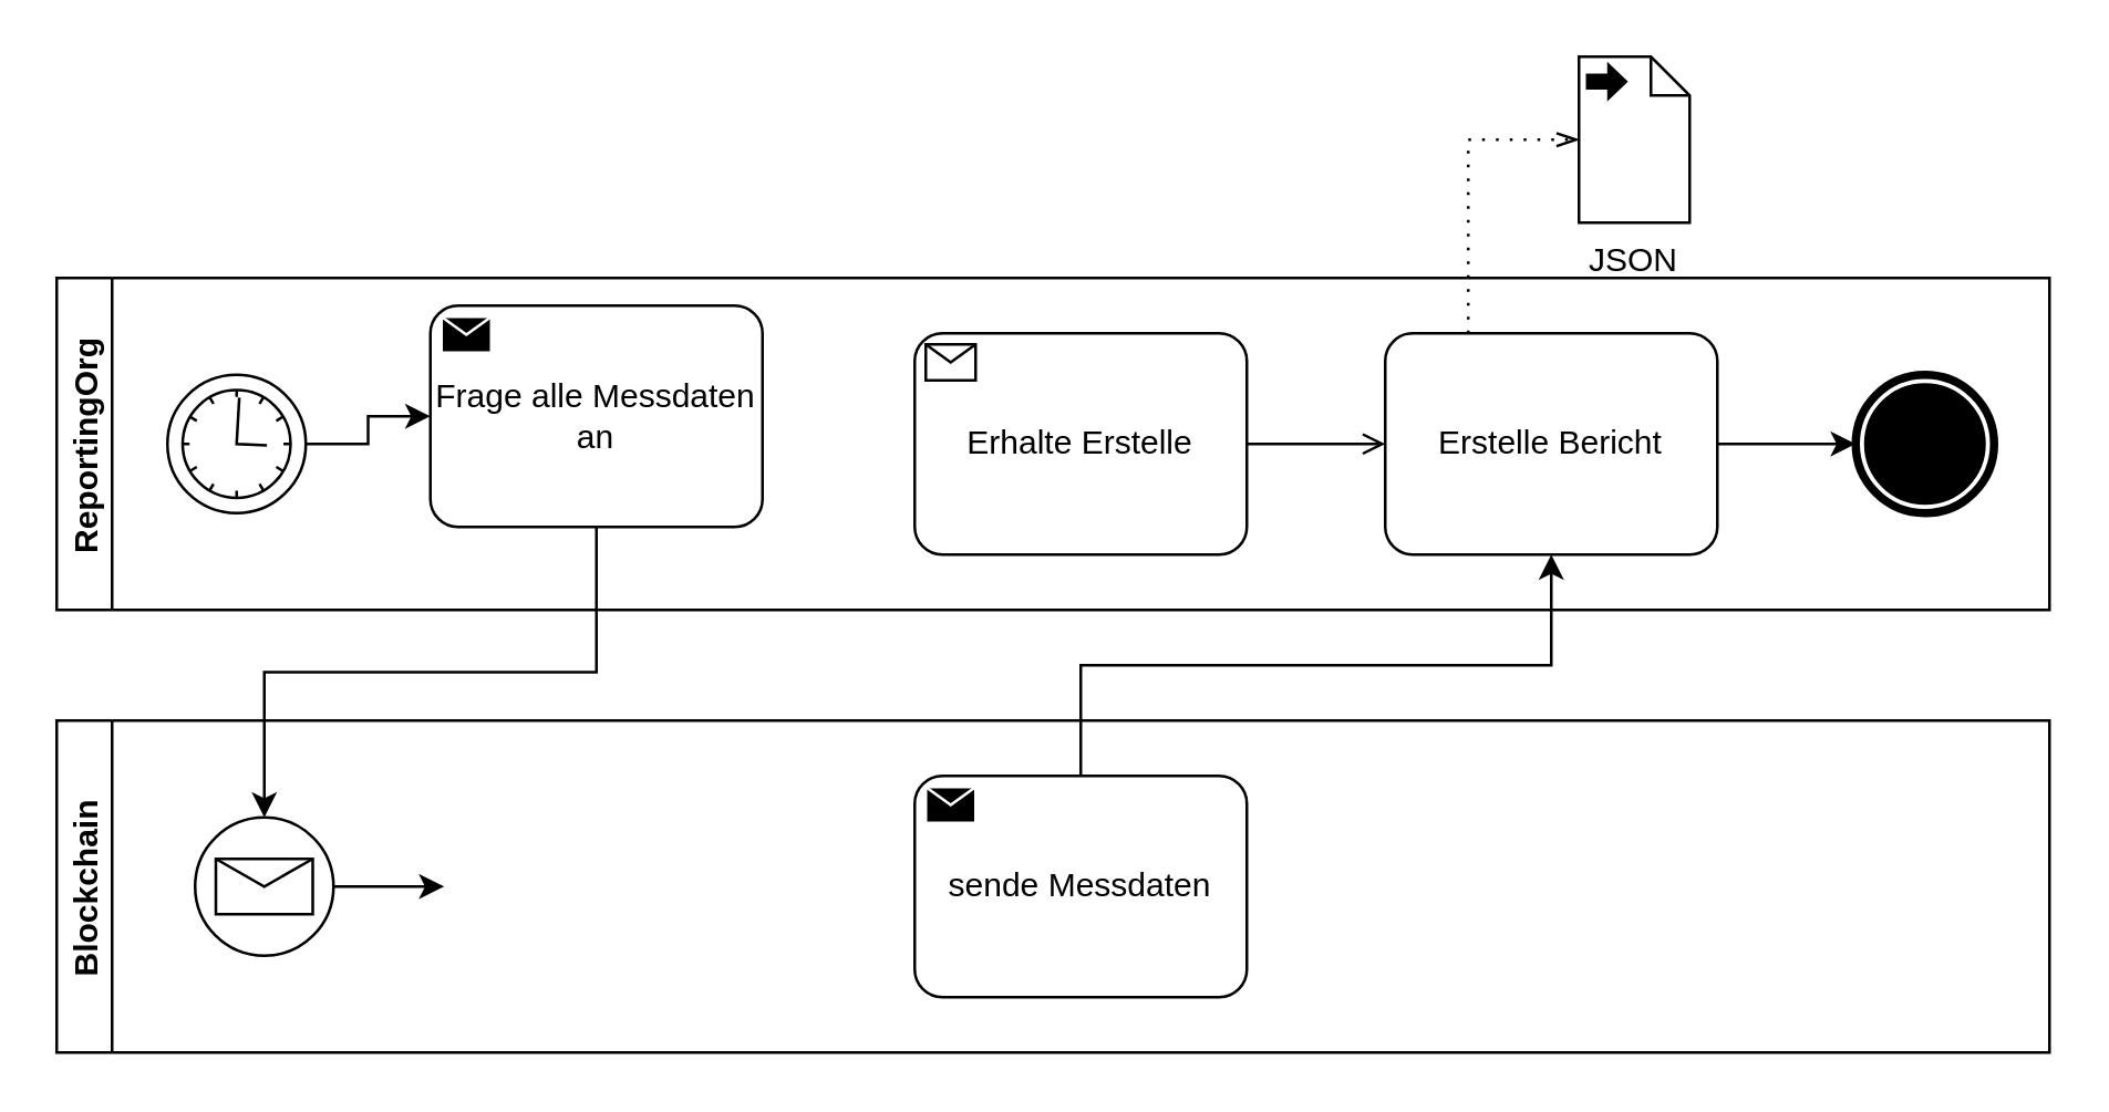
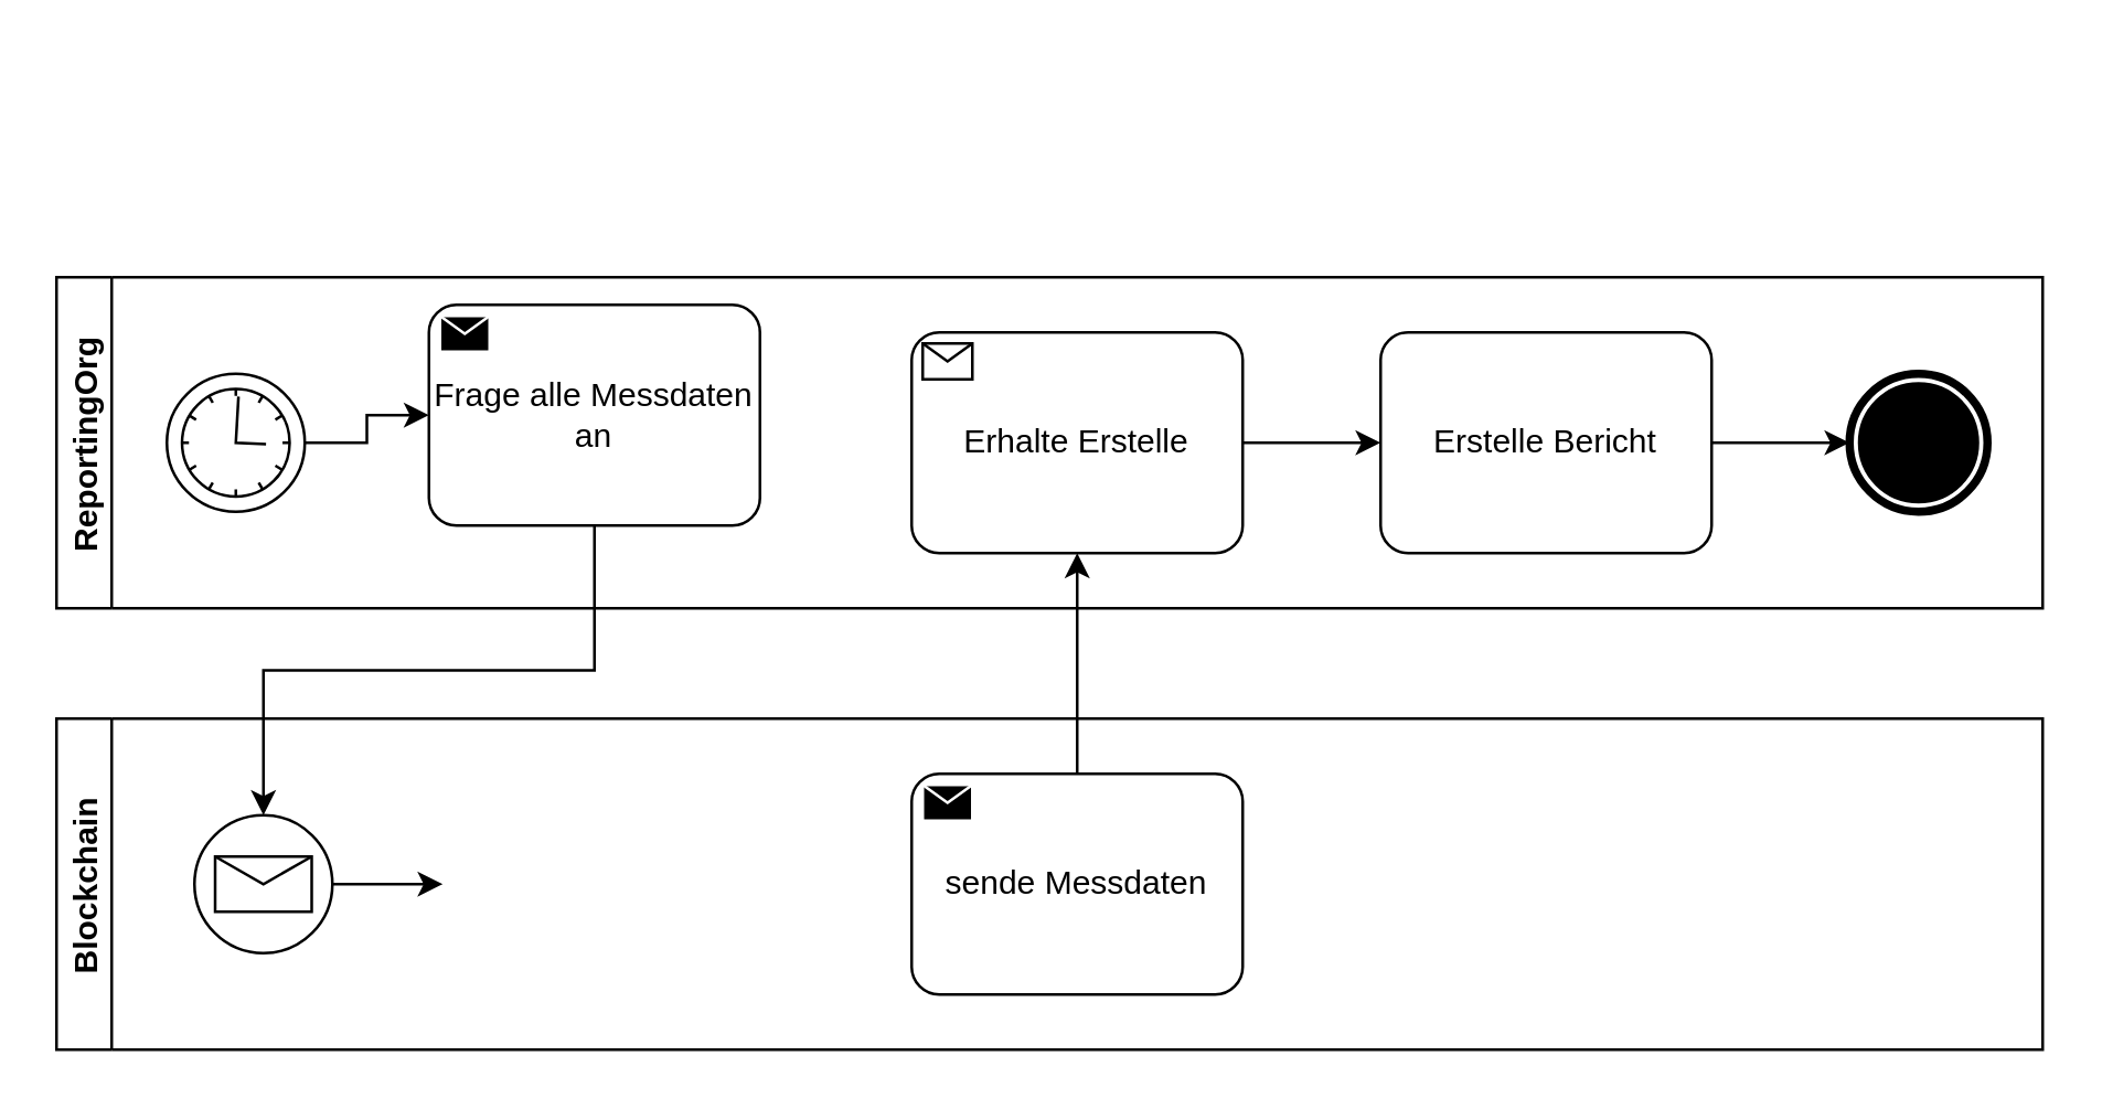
- <mxCell id="17" value="JSON" style="shape=mxgraph.bpmn.data;labelPosition=center;verticalLabelPosition=bottom;align=center;verticalAlign=top;whiteSpace=wrap;size=14;html=1;bpmnTransferType=output;" parent="1" vertex="1"><mxGeometry x="570" y="20" width="40" height="60" as="geometry" /></mxCell>
- <mxCell id="18" value="" style="edgeStyle=elbowEdgeStyle;fontSize=12;html=1;endFill=0;startFill=0;endSize=6;startSize=6;dashed=1;dashPattern=1 4;endArrow=openThin;startArrow=none;rounded=0;exitX=0.25;exitY=0;exitDx=0;exitDy=0;exitPerimeter=0;entryX=0;entryY=0.5;entryDx=0;entryDy=0;entryPerimeter=0;" parent="1" source="9" target="17" edge="1"><mxGeometry width="160" relative="1" as="geometry"><mxPoint x="510" y="100" as="sourcePoint" /><mxPoint x="670" y="100" as="targetPoint" /><Array as="points"><mxPoint x="530" y="80" /></Array></mxGeometry></mxCell>
- <mxCell id="6" style="edgeStyle=orthogonalEdgeStyle;rounded=0;orthogonalLoop=1;jettySize=auto;html=1;exitX=1;exitY=0.5;exitDx=0;exitDy=0;exitPerimeter=0;endArrow=open;" parent="2" source="7" target="9" edge="1"><mxGeometry relative="1" as="geometry" /></mxCell>
+ <mxCell id="6" style="edgeStyle=orthogonalEdgeStyle;rounded=0;orthogonalLoop=1;jettySize=auto;html=1;exitX=1;exitY=0.5;exitDx=0;exitDy=0;exitPerimeter=0;" parent="2" source="7" target="9" edge="1"><mxGeometry relative="1" as="geometry" /></mxCell>
- <mxCell id="16" style="edgeStyle=orthogonalEdgeStyle;rounded=0;orthogonalLoop=1;jettySize=auto;html=1;exitX=0.5;exitY=0;exitDx=0;exitDy=0;exitPerimeter=0;" parent="1" source="14" target="9" edge="1"><mxGeometry relative="1" as="geometry" /></mxCell>
+ <mxCell id="16" style="edgeStyle=orthogonalEdgeStyle;rounded=0;orthogonalLoop=1;jettySize=auto;html=1;exitX=0.5;exitY=0;exitDx=0;exitDy=0;exitPerimeter=0;" parent="1" source="14" target="7" edge="1"><mxGeometry relative="1" as="geometry" /></mxCell>
